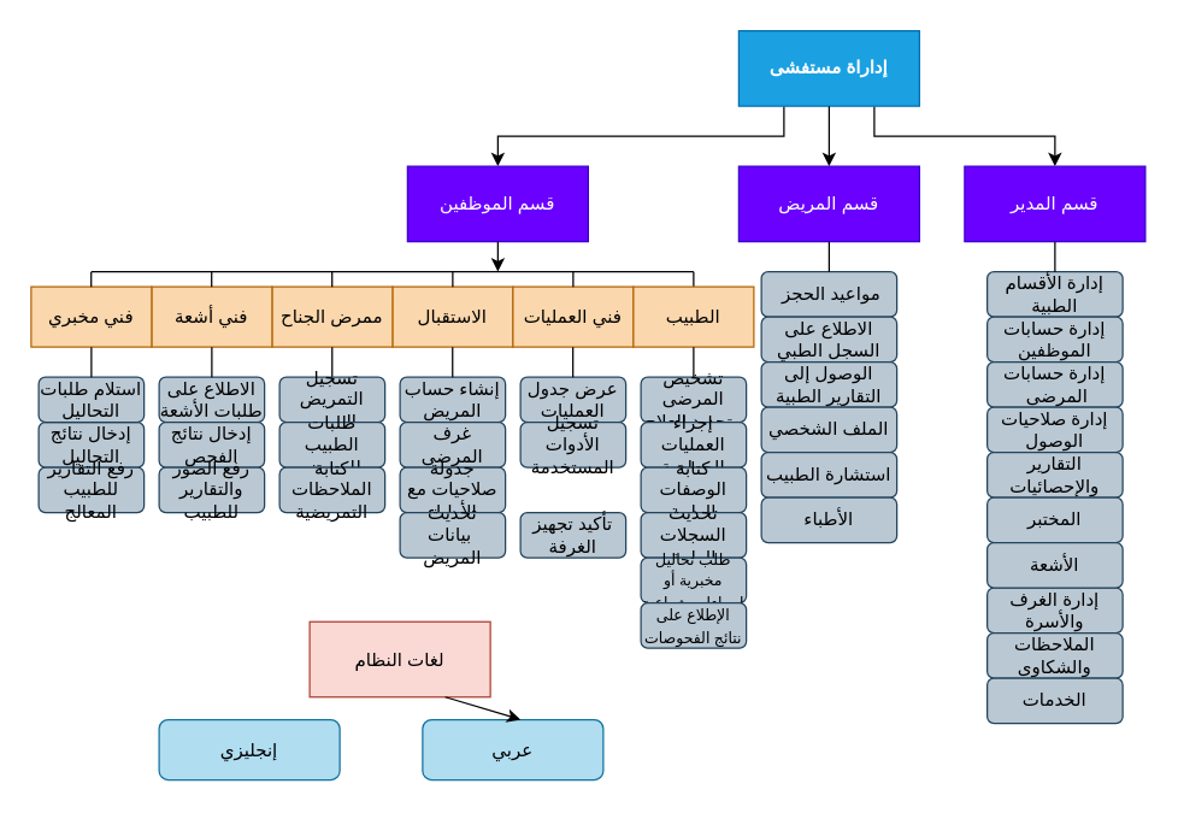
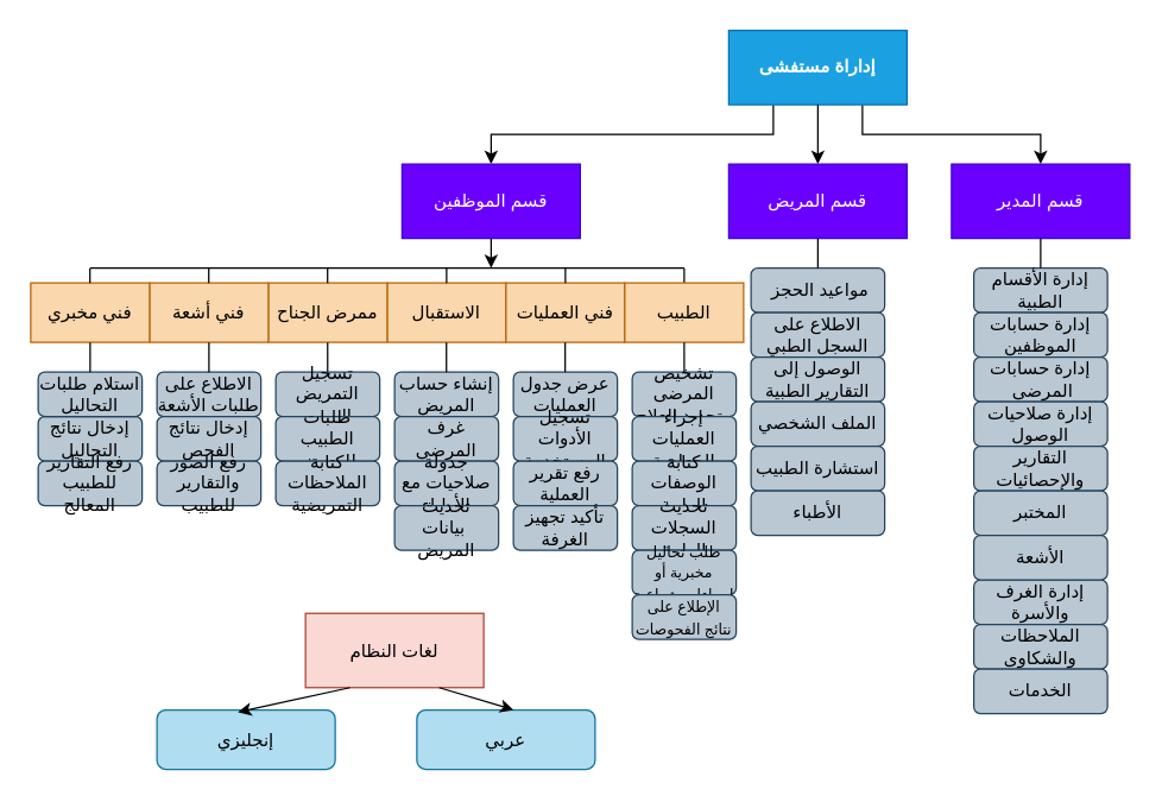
+ <mxCell id="74" value="رفع تقرير العملية" style="rounded=1;whiteSpace=wrap;html=1;fillColor=#bac8d3;strokeColor=#23445d;strokeWidth=1;" parent="1" vertex="1"><mxGeometry x="345" y="310" width="70" height="30" as="geometry" /></mxCell>
+ <mxCell id="51" value="" style="endArrow=classic;html=1;rounded=0;exitX=0.25;exitY=1;exitDx=0;exitDy=0;entryX=0.455;entryY=0.038;entryDx=0;entryDy=0;entryPerimeter=0;" parent="1" source="47" target="48" edge="1"><mxGeometry width="50" height="50" relative="1" as="geometry"><mxPoint x="90" y="522.5" as="sourcePoint" /><mxPoint x="140" y="472.5" as="targetPoint" /></mxGeometry></mxCell>
